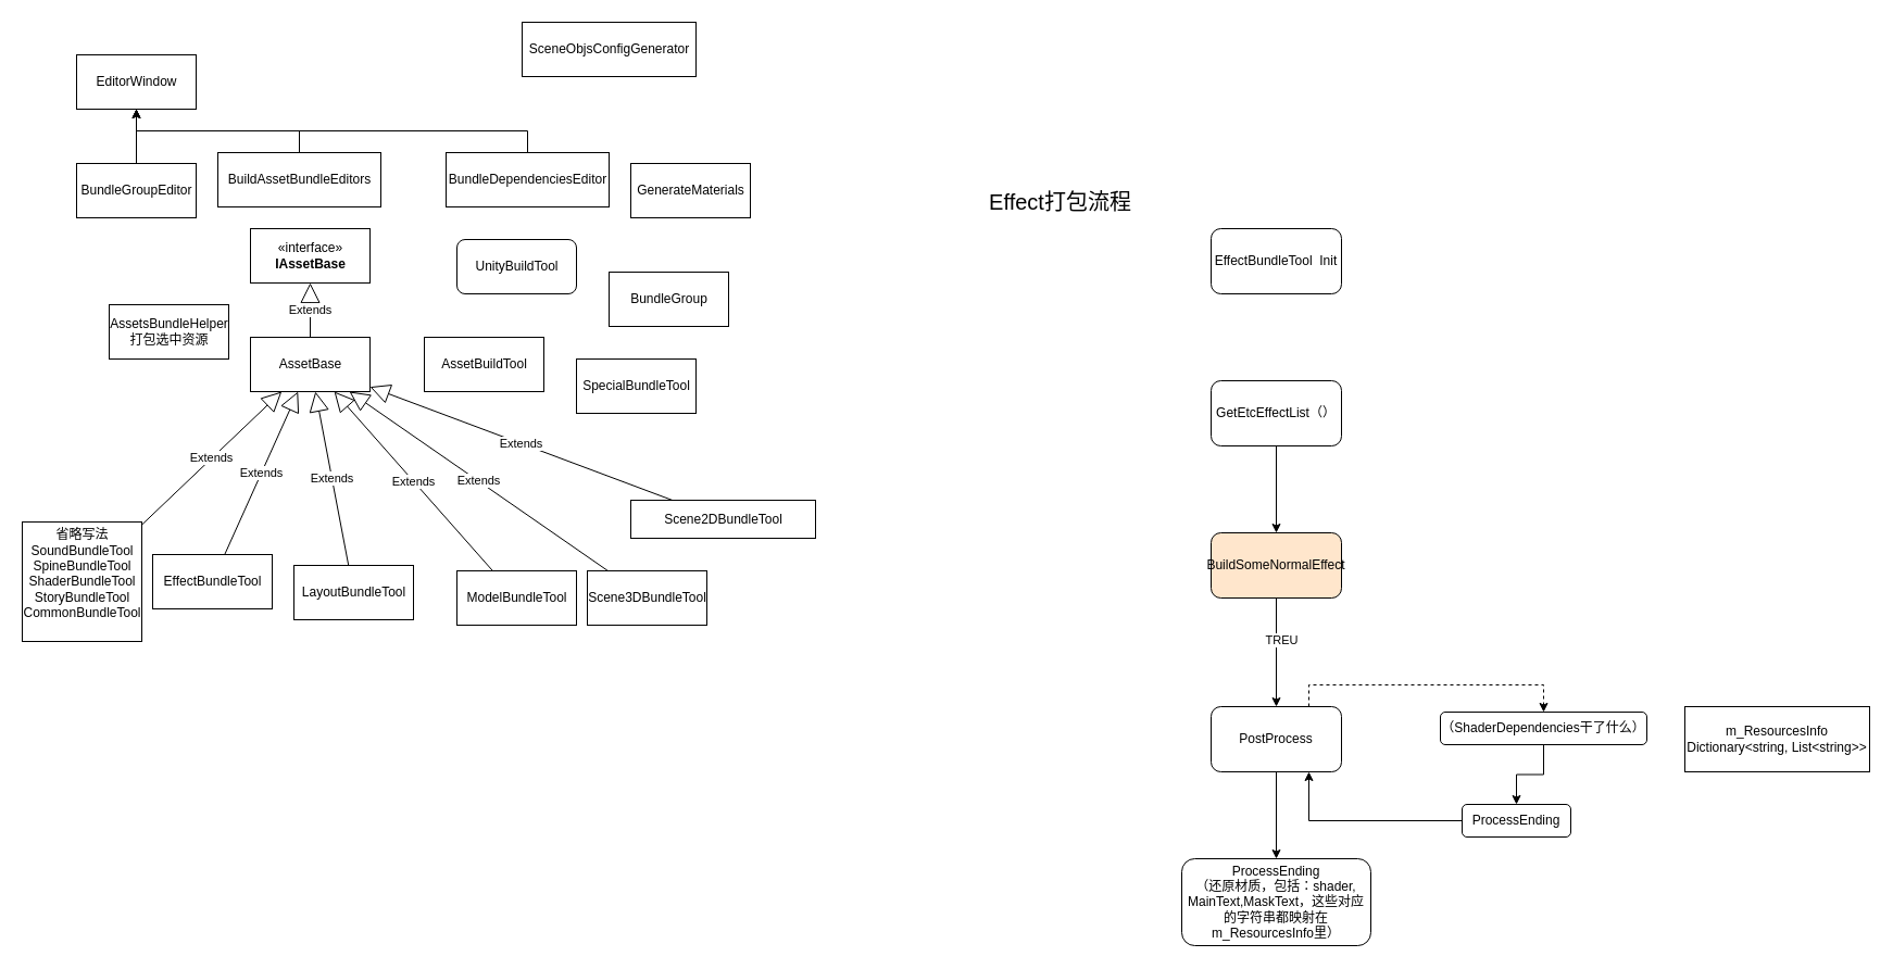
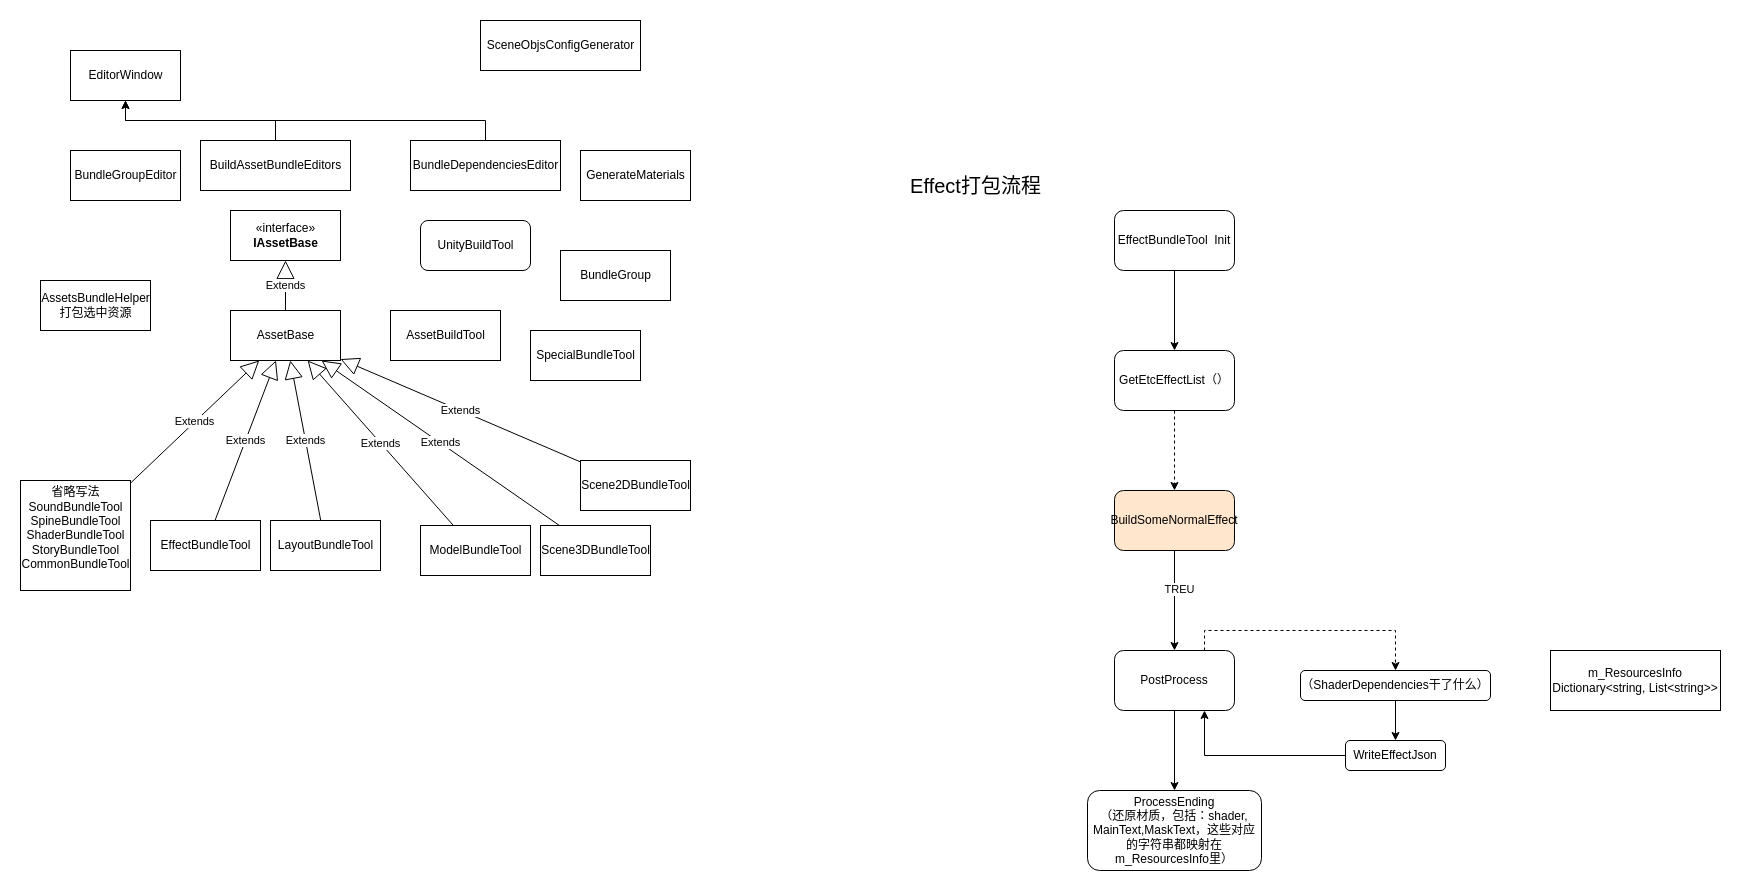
- <mxCell id="42" style="edgeStyle=orthogonalEdgeStyle;rounded=0;orthogonalLoop=1;jettySize=auto;html=1;exitX=0.5;exitY=0;exitDx=0;exitDy=0;" edge="1" parent="1" source="43" target="41"><mxGeometry relative="1" as="geometry" /></mxCell>
- <mxCell id="38" value="AssetsBundleHelper&lt;br&gt;打包选中资源" style="html=1;" vertex="1" parent="1"><mxGeometry x="100" y="280" width="110" height="50" as="geometry" /></mxCell>
+ <mxCell id="38" value="AssetsBundleHelper&lt;br&gt;打包选中资源" style="html=1;" vertex="1" parent="1"><mxGeometry x="40" y="280" width="110" height="50" as="geometry" /></mxCell>
+ <mxCell id="2" value="" style="edgeStyle=orthogonalEdgeStyle;rounded=0;orthogonalLoop=1;jettySize=auto;html=1;" parent="1" source="3" target="5" edge="1"><mxGeometry relative="1" as="geometry" /></mxCell>
- <mxCell id="4" value="" style="edgeStyle=orthogonalEdgeStyle;rounded=0;orthogonalLoop=1;jettySize=auto;html=1;" parent="1" source="5" target="8" edge="1"><mxGeometry relative="1" as="geometry" /></mxCell>
+ <mxCell id="4" value="" style="edgeStyle=orthogonalEdgeStyle;rounded=0;orthogonalLoop=1;jettySize=auto;html=1;dashed=1;" parent="1" source="5" target="8" edge="1"><mxGeometry relative="1" as="geometry" /></mxCell>
- <mxCell id="32" value="Scene2DBundleTool" style="html=1;" vertex="1" parent="1"><mxGeometry x="580" y="460" width="170" height="35" as="geometry" /></mxCell>
+ <mxCell id="32" value="Scene2DBundleTool" style="html=1;" vertex="1" parent="1"><mxGeometry x="580" y="460" width="110" height="50" as="geometry" /></mxCell>
- <mxCell id="23" value="EffectBundleTool" style="html=1;" vertex="1" parent="1"><mxGeometry x="140" y="510" width="110" height="50" as="geometry" /></mxCell>
+ <mxCell id="23" value="EffectBundleTool" style="html=1;" vertex="1" parent="1"><mxGeometry x="150" y="520" width="110" height="50" as="geometry" /></mxCell>
- <mxCell id="18" value="&lt;span style=&quot;font-family: &amp;#34;helvetica&amp;#34;&quot;&gt;（ShaderDependencies干了什么）&lt;/span&gt;" style="rounded=1;whiteSpace=wrap;html=1;" parent="1" vertex="1"><mxGeometry x="1325" y="655" width="190" height="30" as="geometry" /></mxCell>
+ <mxCell id="18" value="&lt;span style=&quot;font-family: &amp;#34;helvetica&amp;#34;&quot;&gt;（ShaderDependencies干了什么）&lt;/span&gt;" style="rounded=1;whiteSpace=wrap;html=1;" parent="1" vertex="1"><mxGeometry x="1300" y="670" width="190" height="30" as="geometry" /></mxCell>
- <mxCell id="15" value="&lt;span style=&quot;text-align: left&quot;&gt;ProcessEnding&lt;/span&gt;" style="rounded=1;whiteSpace=wrap;html=1;" parent="1" vertex="1"><mxGeometry x="1345" y="740" width="100" height="30" as="geometry" /></mxCell>
+ <mxCell id="15" value="&lt;span style=&quot;text-align: left&quot;&gt;WriteEffectJson&lt;/span&gt;" style="rounded=1;whiteSpace=wrap;html=1;" parent="1" vertex="1"><mxGeometry x="1345" y="740" width="100" height="30" as="geometry" /></mxCell>
